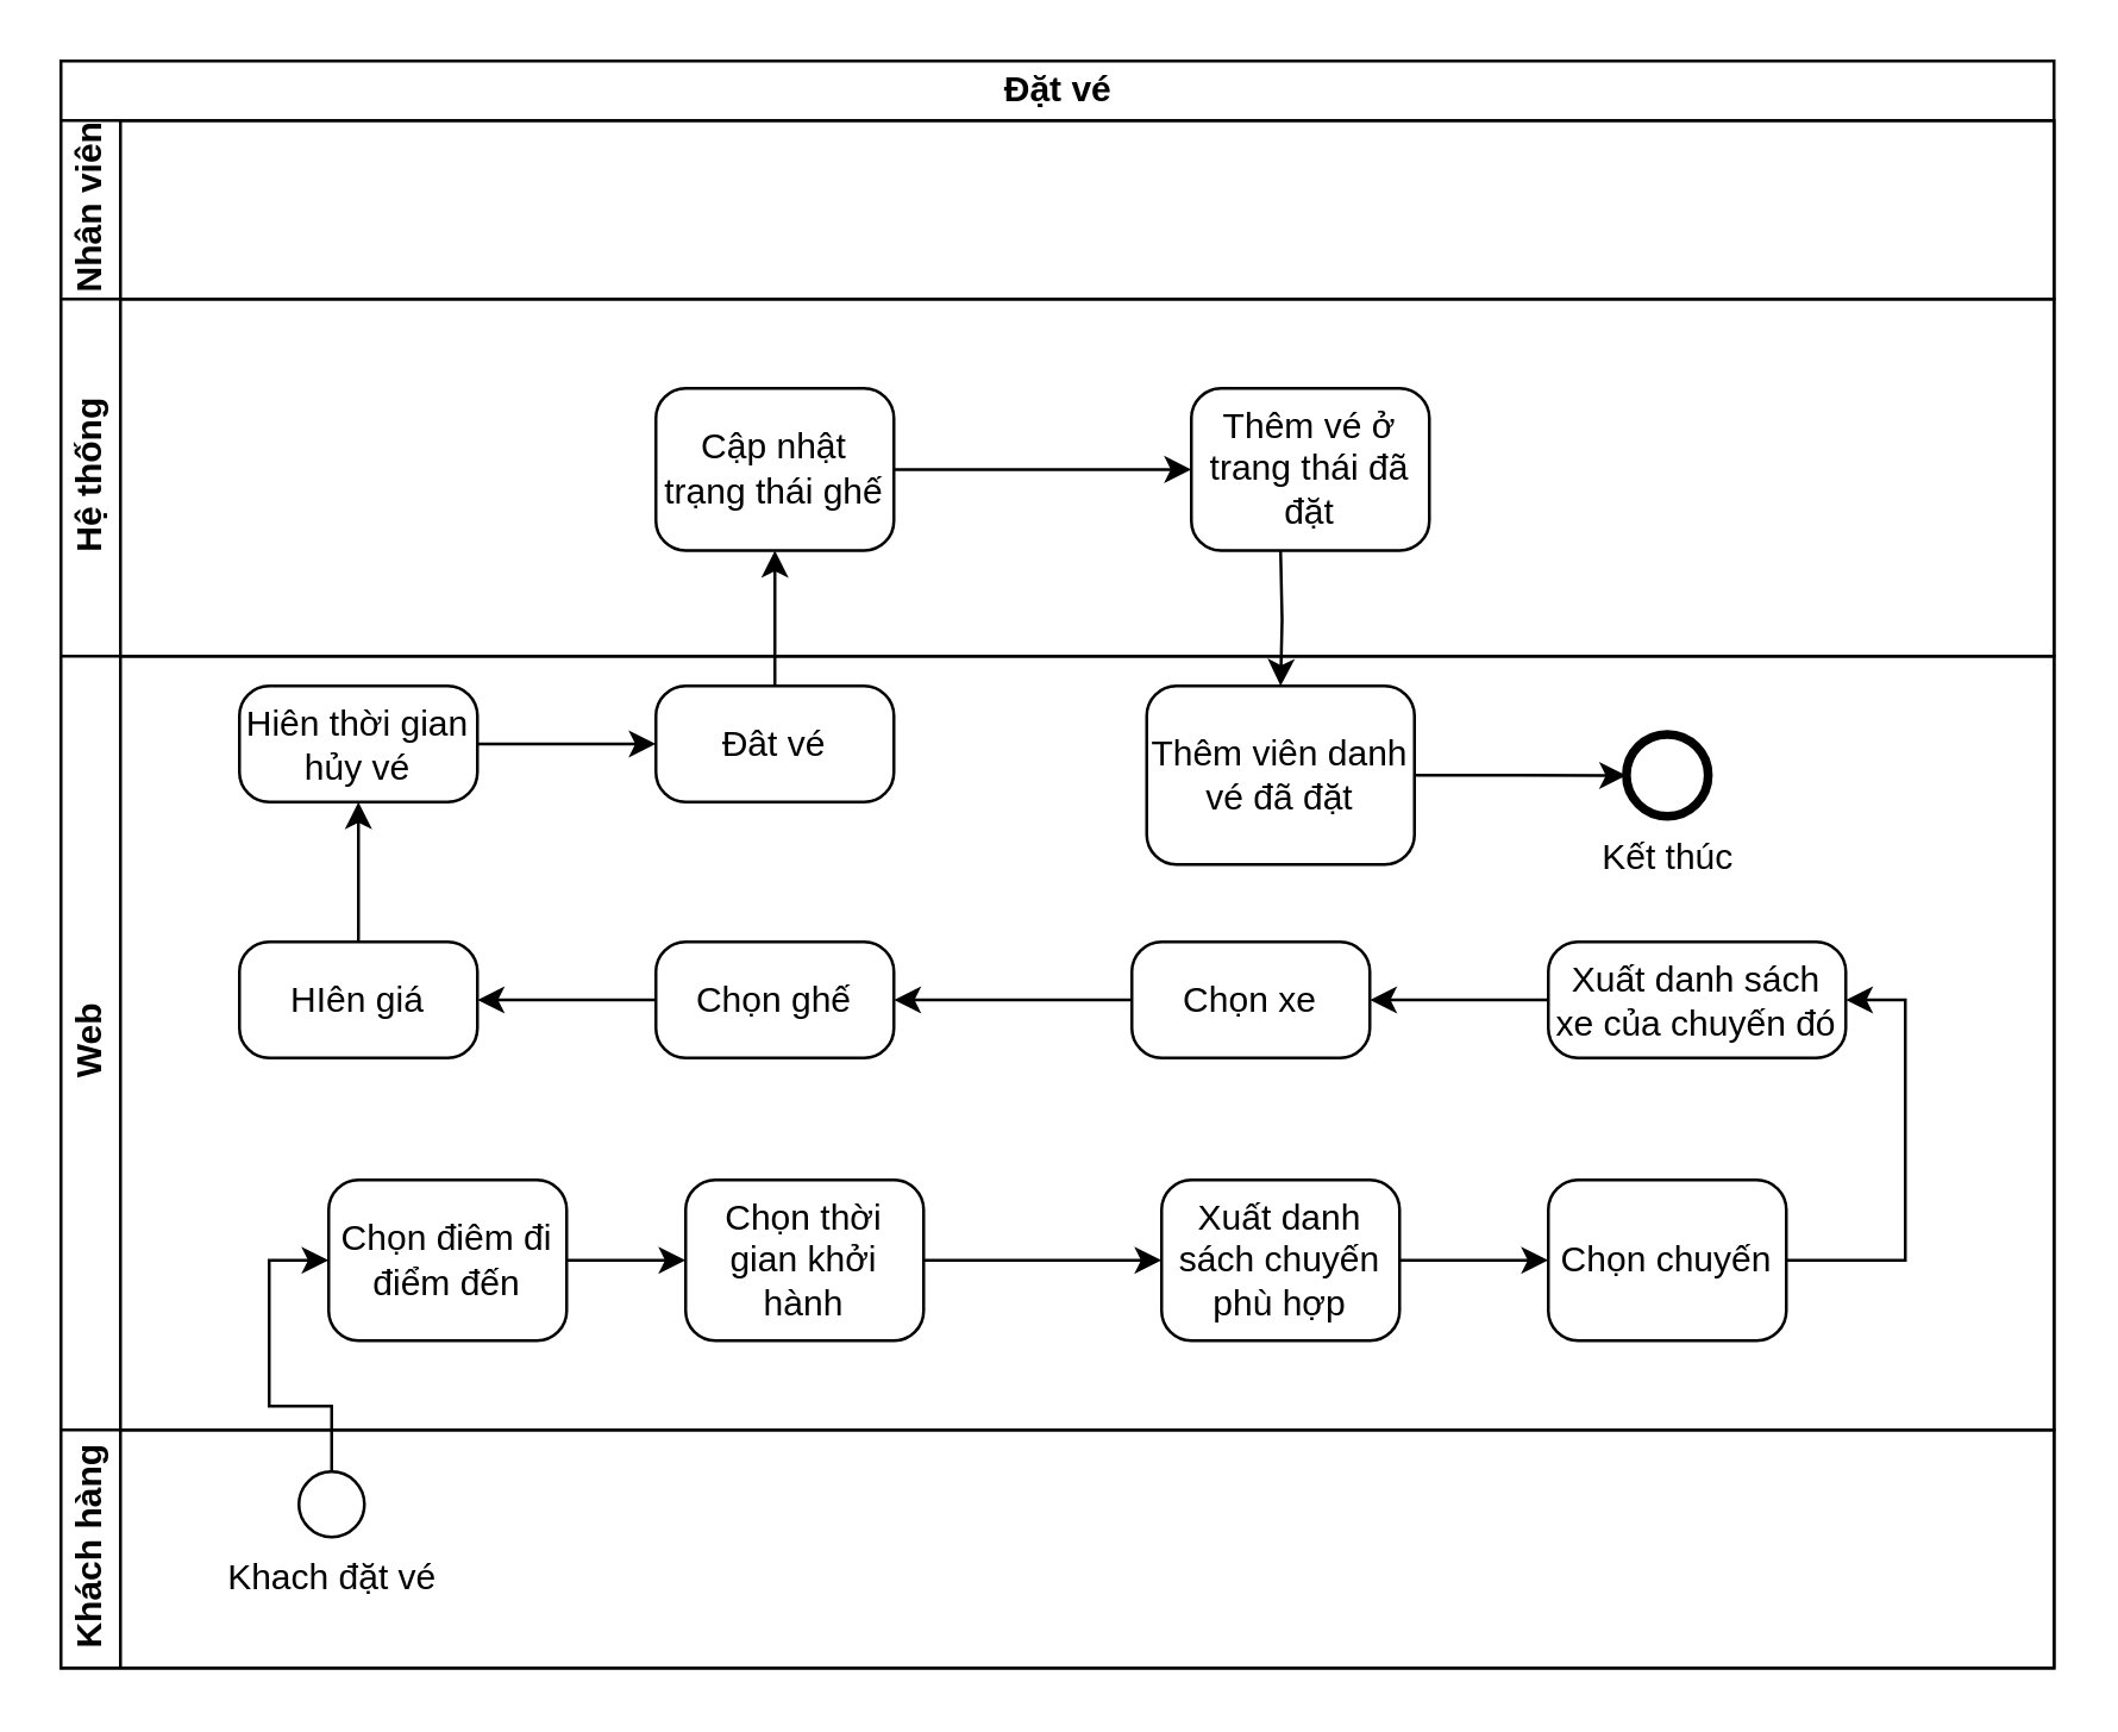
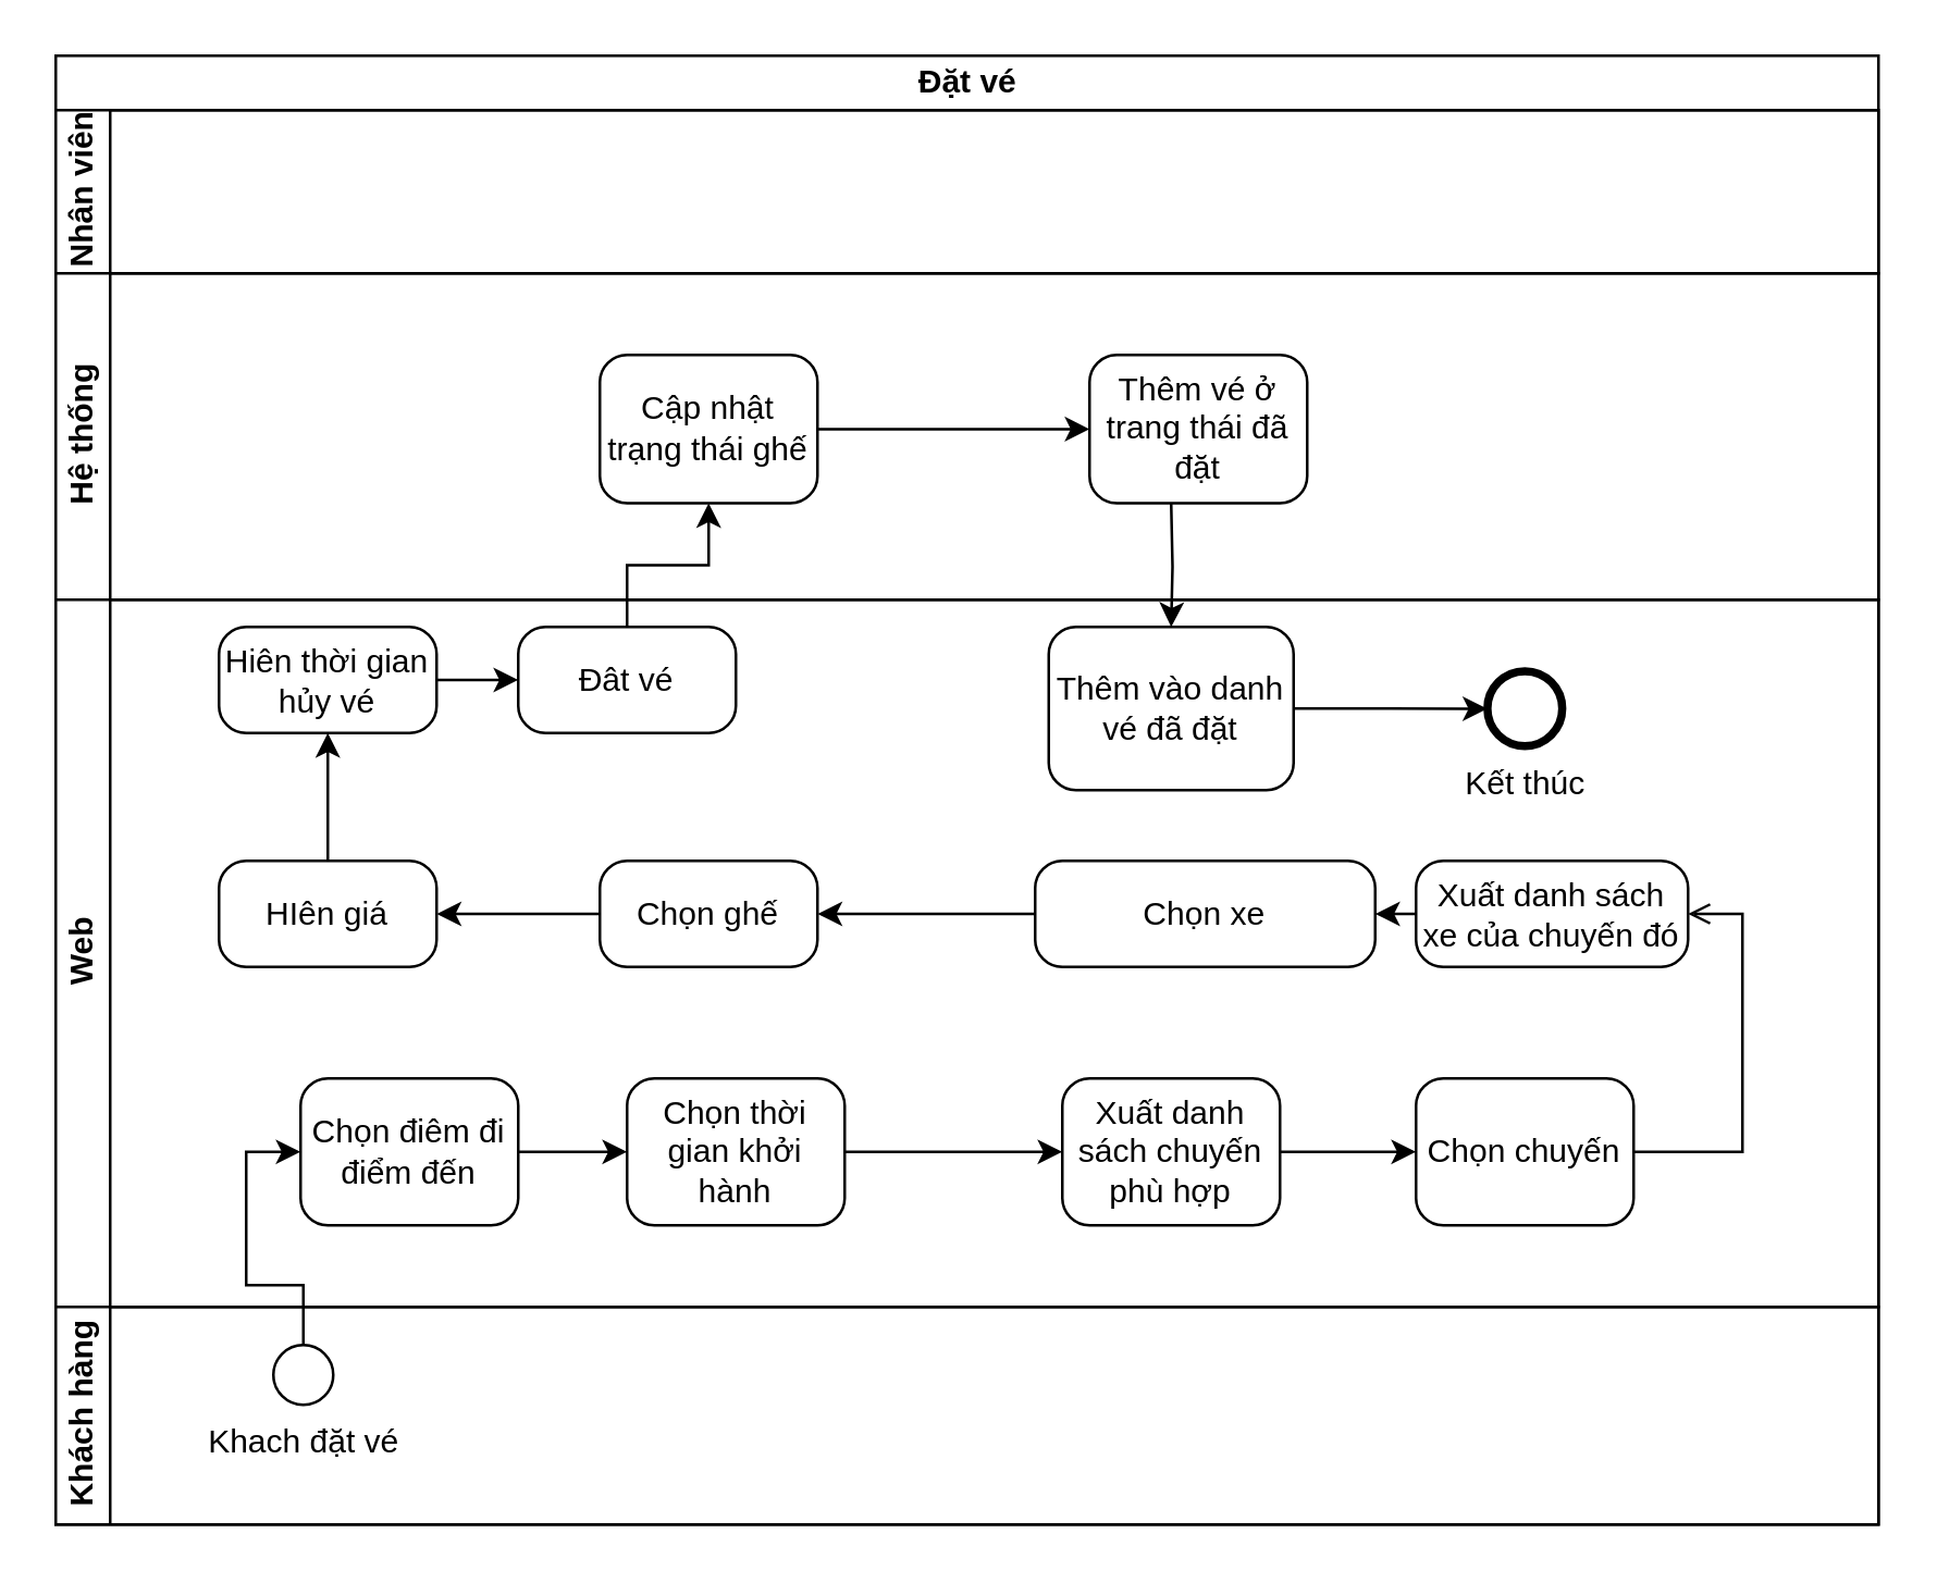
- <mxCell id="19" value="Đât vé" style="points=[[0.25,0,0],[0.5,0,0],[0.75,0,0],[1,0.25,0],[1,0.5,0],[1,0.75,0],[0.75,1,0],[0.5,1,0],[0.25,1,0],[0,0.75,0],[0,0.5,0],[0,0.25,0]];shape=mxgraph.bpmn.task;whiteSpace=wrap;rectStyle=rounded;size=10;html=1;container=1;expand=0;collapsible=0;taskMarker=abstract;" parent="8" vertex="1"><mxGeometry x="200" y="10" width="80" height="39" as="geometry" /></mxCell>
+ <mxCell id="19" value="Đât vé" style="points=[[0.25,0,0],[0.5,0,0],[0.75,0,0],[1,0.25,0],[1,0.5,0],[1,0.75,0],[0.75,1,0],[0.5,1,0],[0.25,1,0],[0,0.75,0],[0,0.5,0],[0,0.25,0]];shape=mxgraph.bpmn.task;whiteSpace=wrap;rectStyle=rounded;size=10;html=1;container=1;expand=0;collapsible=0;taskMarker=abstract;" parent="8" vertex="1"><mxGeometry x="170" y="10" width="80" height="39" as="geometry" /></mxCell>
- <mxCell id="28" value="Thêm viên danh vé đã đặt" style="points=[[0.25,0,0],[0.5,0,0],[0.75,0,0],[1,0.25,0],[1,0.5,0],[1,0.75,0],[0.75,1,0],[0.5,1,0],[0.25,1,0],[0,0.75,0],[0,0.5,0],[0,0.25,0]];shape=mxgraph.bpmn.task;whiteSpace=wrap;rectStyle=rounded;size=10;html=1;container=1;expand=0;collapsible=0;taskMarker=abstract;" parent="8" vertex="1"><mxGeometry x="365" y="10" width="90" height="60" as="geometry" /></mxCell>
+ <mxCell id="28" value="Thêm vào danh vé đã đặt" style="points=[[0.25,0,0],[0.5,0,0],[0.75,0,0],[1,0.25,0],[1,0.5,0],[1,0.75,0],[0.75,1,0],[0.5,1,0],[0.25,1,0],[0,0.75,0],[0,0.5,0],[0,0.25,0]];shape=mxgraph.bpmn.task;whiteSpace=wrap;rectStyle=rounded;size=10;html=1;container=1;expand=0;collapsible=0;taskMarker=abstract;" parent="8" vertex="1"><mxGeometry x="365" y="10" width="90" height="60" as="geometry" /></mxCell>
- <mxCell id="26" value="Chọn xe" style="points=[[0.25,0,0],[0.5,0,0],[0.75,0,0],[1,0.25,0],[1,0.5,0],[1,0.75,0],[0.75,1,0],[0.5,1,0],[0.25,1,0],[0,0.75,0],[0,0.5,0],[0,0.25,0]];shape=mxgraph.bpmn.task;whiteSpace=wrap;rectStyle=rounded;size=10;html=1;container=1;expand=0;collapsible=0;taskMarker=abstract;" parent="8" vertex="1"><mxGeometry x="360" y="96" width="80" height="39" as="geometry" /></mxCell>
+ <mxCell id="26" value="Chọn xe" style="points=[[0.25,0,0],[0.5,0,0],[0.75,0,0],[1,0.25,0],[1,0.5,0],[1,0.75,0],[0.75,1,0],[0.5,1,0],[0.25,1,0],[0,0.75,0],[0,0.5,0],[0,0.25,0]];shape=mxgraph.bpmn.task;whiteSpace=wrap;rectStyle=rounded;size=10;html=1;container=1;expand=0;collapsible=0;taskMarker=abstract;" parent="8" vertex="1"><mxGeometry x="360" y="96" width="125" height="39" as="geometry" /></mxCell>
- <mxCell id="25" style="edgeStyle=orthogonalEdgeStyle;rounded=0;orthogonalLoop=1;jettySize=auto;html=1;exitX=1;exitY=0.5;exitDx=0;exitDy=0;exitPerimeter=0;entryX=1;entryY=0.5;entryDx=0;entryDy=0;entryPerimeter=0;" parent="8" source="22" target="24" edge="1"><mxGeometry relative="1" as="geometry" /></mxCell>
+ <mxCell id="25" style="edgeStyle=orthogonalEdgeStyle;rounded=0;orthogonalLoop=1;jettySize=auto;html=1;exitX=1;exitY=0.5;exitDx=0;exitDy=0;exitPerimeter=0;entryX=1;entryY=0.5;entryDx=0;entryDy=0;entryPerimeter=0;endArrow=open;" parent="8" source="22" target="24" edge="1"><mxGeometry relative="1" as="geometry" /></mxCell>
